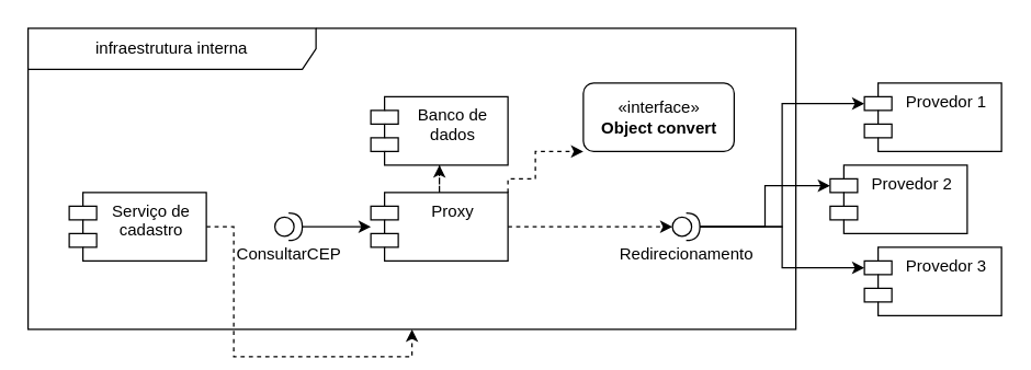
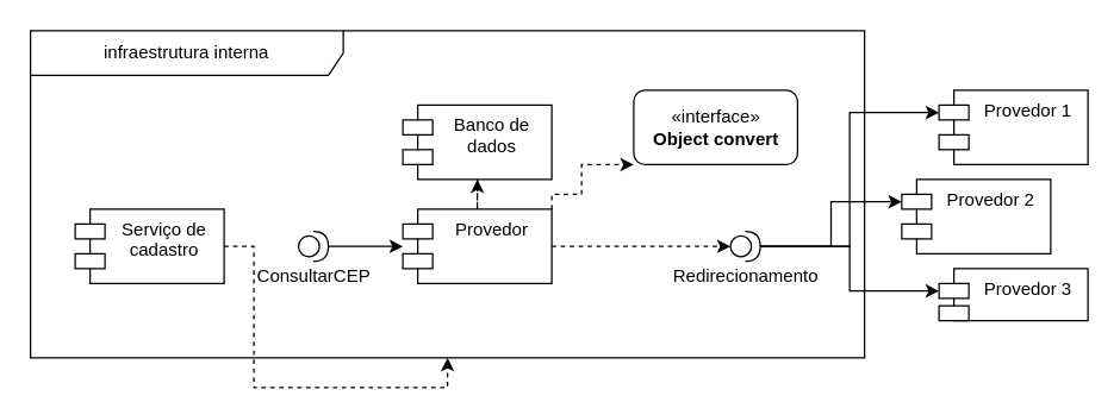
- <mxCell id="8" value="Proxy" style="shape=module;align=left;spacingLeft=20;align=center;verticalAlign=top;" vertex="1" parent="1"><mxGeometry x="270" y="140" width="100" height="50" as="geometry" /></mxCell>
+ <mxCell id="8" value="Provedor" style="shape=module;align=left;spacingLeft=20;align=center;verticalAlign=top;" vertex="1" parent="1"><mxGeometry x="270" y="140" width="100" height="50" as="geometry" /></mxCell>
- <mxCell id="19" value="Provedor 3" style="shape=module;align=left;spacingLeft=20;align=center;verticalAlign=top;" vertex="1" parent="1"><mxGeometry x="630" y="180" width="100" height="50" as="geometry" /></mxCell>
+ <mxCell id="19" value="Provedor 3" style="shape=module;align=left;spacingLeft=20;align=center;verticalAlign=top;" vertex="1" parent="1"><mxGeometry x="630" y="180" width="100" height="35" as="geometry" /></mxCell>
